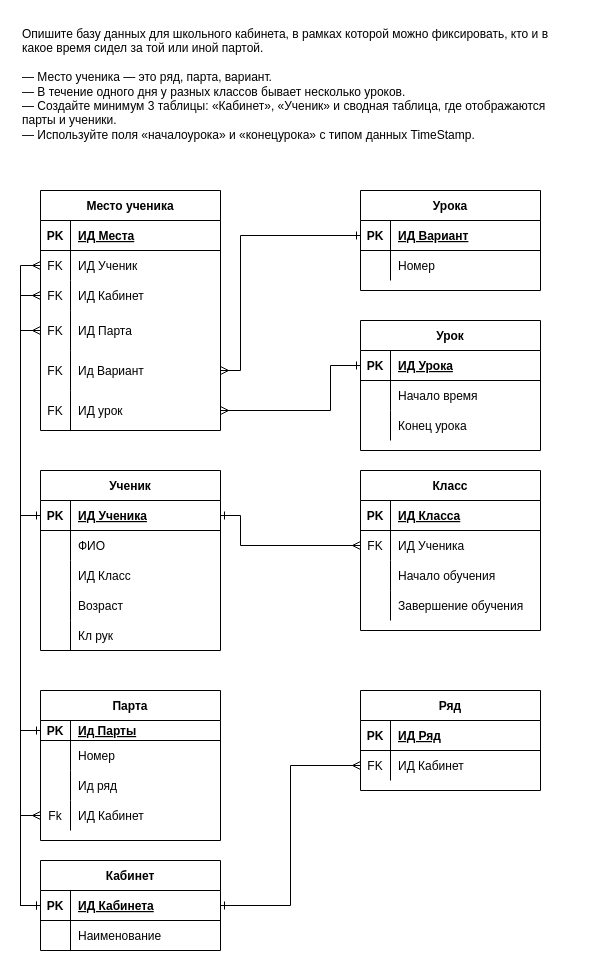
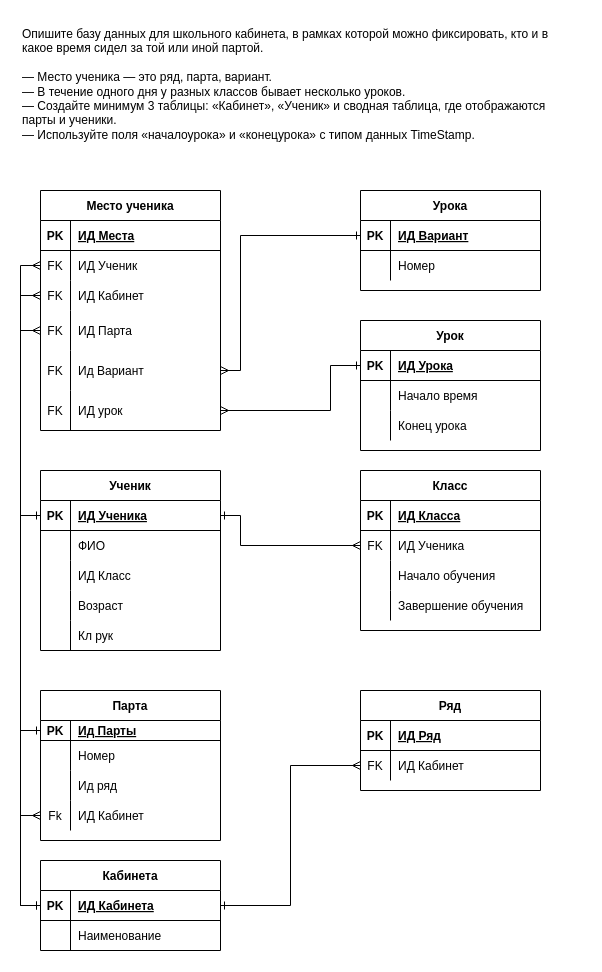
- <mxCell id="54" value="Кабинет" style="shape=table;startSize=30;container=1;collapsible=1;childLayout=tableLayout;fixedRows=1;rowLines=0;fontStyle=1;align=center;resizeLast=1;" parent="1" vertex="1"><mxGeometry x="40" y="860" width="180" height="90" as="geometry"><mxRectangle x="440" y="-280" width="70" height="30" as="alternateBounds" /></mxGeometry></mxCell>
+ <mxCell id="54" value="Кабинета" style="shape=table;startSize=30;container=1;collapsible=1;childLayout=tableLayout;fixedRows=1;rowLines=0;fontStyle=1;align=center;resizeLast=1;" parent="1" vertex="1"><mxGeometry x="40" y="860" width="180" height="90" as="geometry"><mxRectangle x="440" y="-280" width="70" height="30" as="alternateBounds" /></mxGeometry></mxCell>
